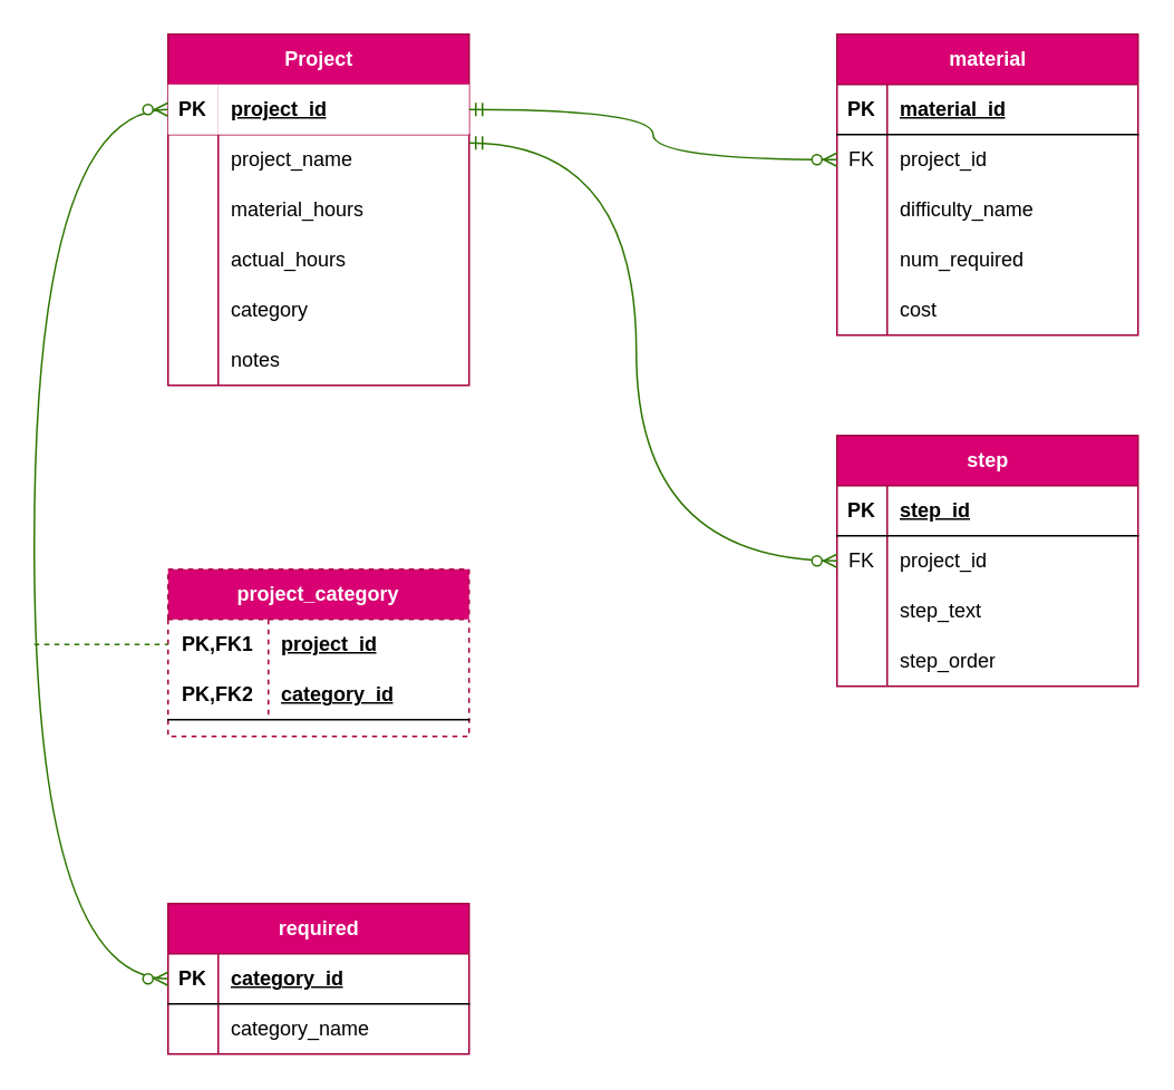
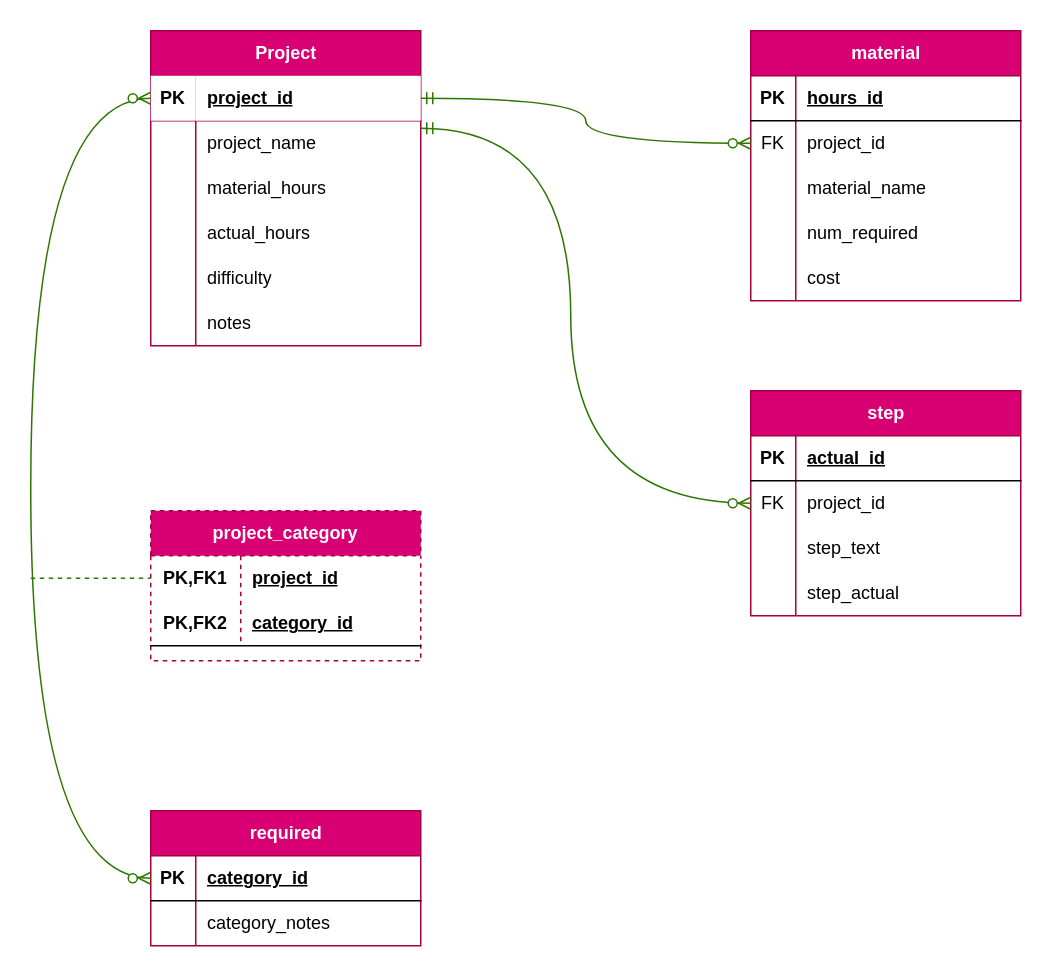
- <mxCell id="31" value="material_id" style="shape=partialRectangle;connectable=0;fillColor=none;top=0;left=0;bottom=0;right=0;align=left;spacingLeft=6;fontStyle=5;overflow=hidden;whiteSpace=wrap;html=1;" parent="29" vertex="1"><mxGeometry x="30" width="150" height="30" as="geometry"><mxRectangle width="150" height="30" as="alternateBounds" /></mxGeometry></mxCell>
+ <mxCell id="31" value="hours_id" style="shape=partialRectangle;connectable=0;fillColor=none;top=0;left=0;bottom=0;right=0;align=left;spacingLeft=6;fontStyle=5;overflow=hidden;whiteSpace=wrap;html=1;" parent="29" vertex="1"><mxGeometry x="30" width="150" height="30" as="geometry"><mxRectangle width="150" height="30" as="alternateBounds" /></mxGeometry></mxCell>
- <mxCell id="37" value="difficulty_name" style="shape=partialRectangle;connectable=0;fillColor=none;top=0;left=0;bottom=0;right=0;align=left;spacingLeft=6;overflow=hidden;whiteSpace=wrap;html=1;" parent="35" vertex="1"><mxGeometry x="30" width="150" height="30" as="geometry"><mxRectangle width="150" height="30" as="alternateBounds" /></mxGeometry></mxCell>
+ <mxCell id="37" value="material_name" style="shape=partialRectangle;connectable=0;fillColor=none;top=0;left=0;bottom=0;right=0;align=left;spacingLeft=6;overflow=hidden;whiteSpace=wrap;html=1;" parent="35" vertex="1"><mxGeometry x="30" width="150" height="30" as="geometry"><mxRectangle width="150" height="30" as="alternateBounds" /></mxGeometry></mxCell>
- <mxCell id="17" value="category" style="shape=partialRectangle;connectable=0;fillColor=none;top=0;left=0;bottom=0;right=0;align=left;spacingLeft=6;overflow=hidden;whiteSpace=wrap;html=1;" parent="15" vertex="1"><mxGeometry x="30" width="150" height="30" as="geometry"><mxRectangle width="150" height="30" as="alternateBounds" /></mxGeometry></mxCell>
+ <mxCell id="17" value="difficulty" style="shape=partialRectangle;connectable=0;fillColor=none;top=0;left=0;bottom=0;right=0;align=left;spacingLeft=6;overflow=hidden;whiteSpace=wrap;html=1;" parent="15" vertex="1"><mxGeometry x="30" width="150" height="30" as="geometry"><mxRectangle width="150" height="30" as="alternateBounds" /></mxGeometry></mxCell>
- <mxCell id="54" value="step_id" style="shape=partialRectangle;connectable=0;fillColor=none;top=0;left=0;bottom=0;right=0;align=left;spacingLeft=6;fontStyle=5;overflow=hidden;whiteSpace=wrap;html=1;" parent="52" vertex="1"><mxGeometry x="30" width="150" height="30" as="geometry"><mxRectangle width="150" height="30" as="alternateBounds" /></mxGeometry></mxCell>
+ <mxCell id="54" value="actual_id" style="shape=partialRectangle;connectable=0;fillColor=none;top=0;left=0;bottom=0;right=0;align=left;spacingLeft=6;fontStyle=5;overflow=hidden;whiteSpace=wrap;html=1;" parent="52" vertex="1"><mxGeometry x="30" width="150" height="30" as="geometry"><mxRectangle width="150" height="30" as="alternateBounds" /></mxGeometry></mxCell>
- <mxCell id="63" value="step_order" style="shape=partialRectangle;connectable=0;fillColor=none;top=0;left=0;bottom=0;right=0;align=left;spacingLeft=6;overflow=hidden;whiteSpace=wrap;html=1;" parent="61" vertex="1"><mxGeometry x="30" width="150" height="30" as="geometry"><mxRectangle width="150" height="30" as="alternateBounds" /></mxGeometry></mxCell>
+ <mxCell id="63" value="step_actual" style="shape=partialRectangle;connectable=0;fillColor=none;top=0;left=0;bottom=0;right=0;align=left;spacingLeft=6;overflow=hidden;whiteSpace=wrap;html=1;" parent="61" vertex="1"><mxGeometry x="30" width="150" height="30" as="geometry"><mxRectangle width="150" height="30" as="alternateBounds" /></mxGeometry></mxCell>
- <mxCell id="50" value="category_name" style="shape=partialRectangle;connectable=0;fillColor=none;top=0;left=0;bottom=0;right=0;align=left;spacingLeft=6;overflow=hidden;whiteSpace=wrap;html=1;" parent="48" vertex="1"><mxGeometry x="30" width="150" height="30" as="geometry"><mxRectangle width="150" height="30" as="alternateBounds" /></mxGeometry></mxCell>
+ <mxCell id="50" value="category_notes" style="shape=partialRectangle;connectable=0;fillColor=none;top=0;left=0;bottom=0;right=0;align=left;spacingLeft=6;overflow=hidden;whiteSpace=wrap;html=1;" parent="48" vertex="1"><mxGeometry x="30" width="150" height="30" as="geometry"><mxRectangle width="150" height="30" as="alternateBounds" /></mxGeometry></mxCell>
